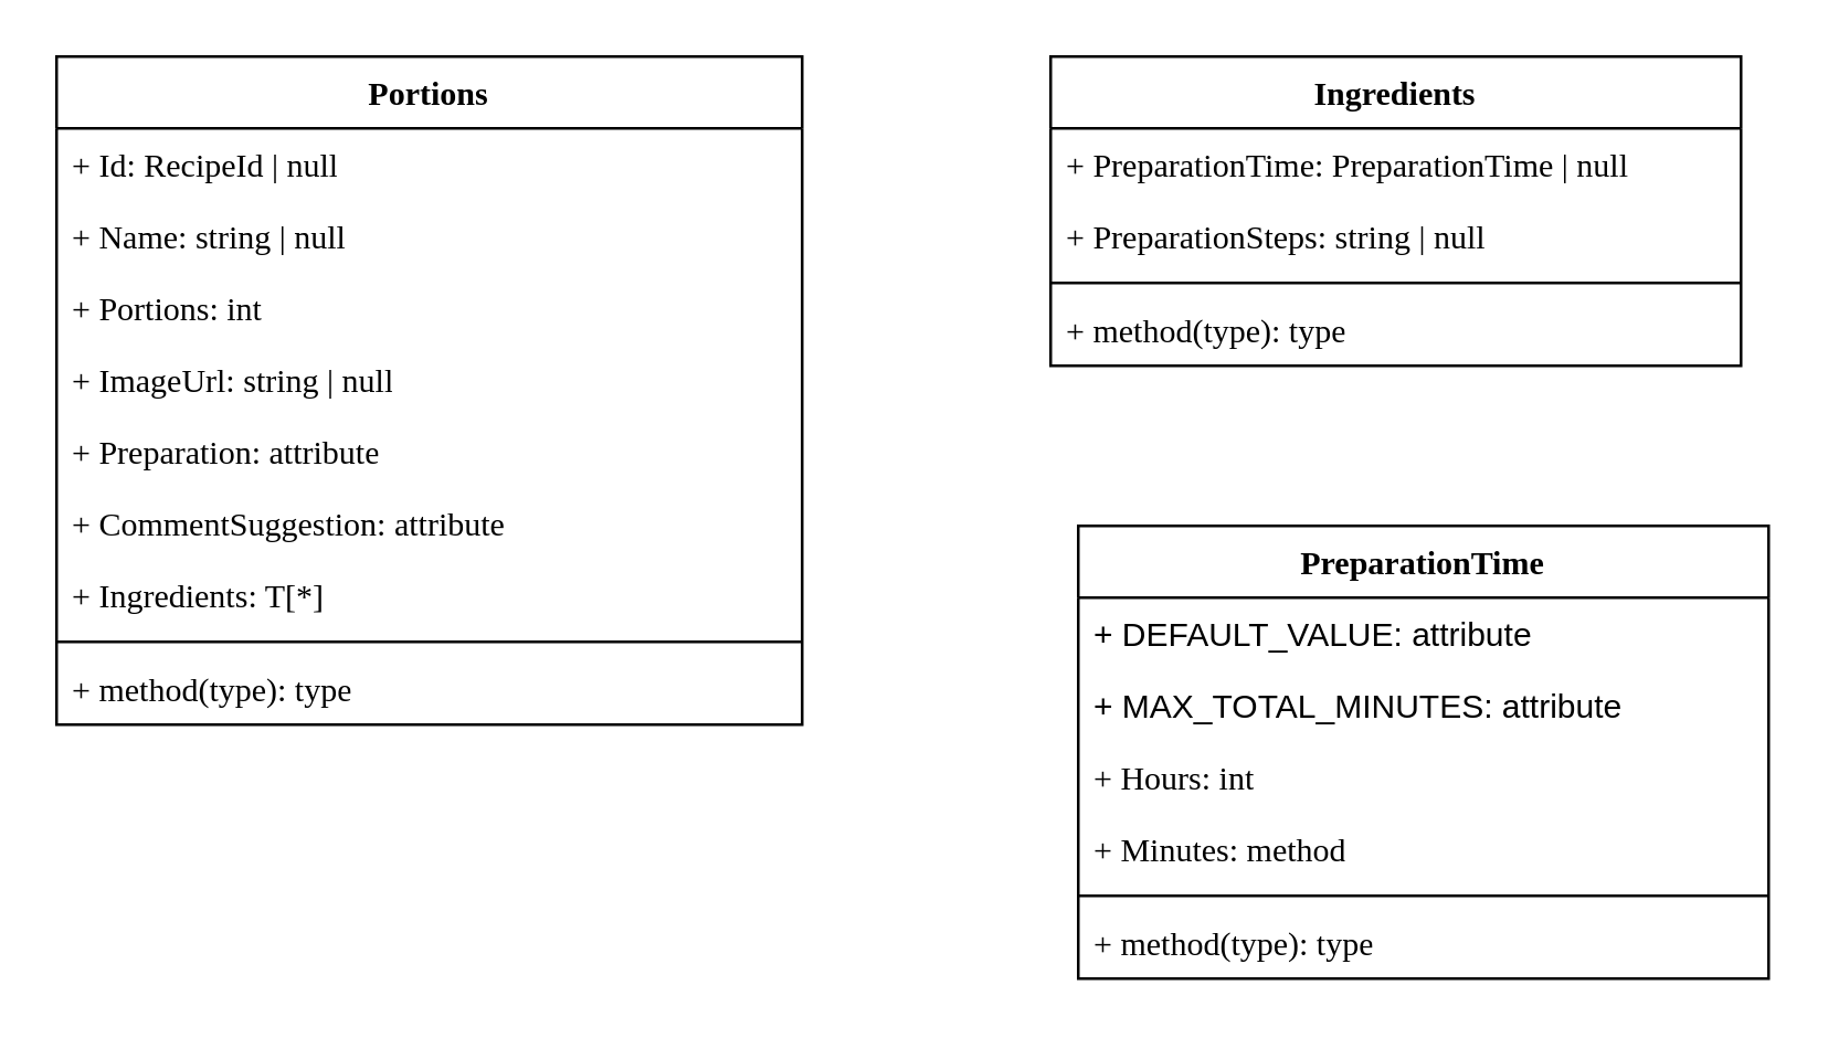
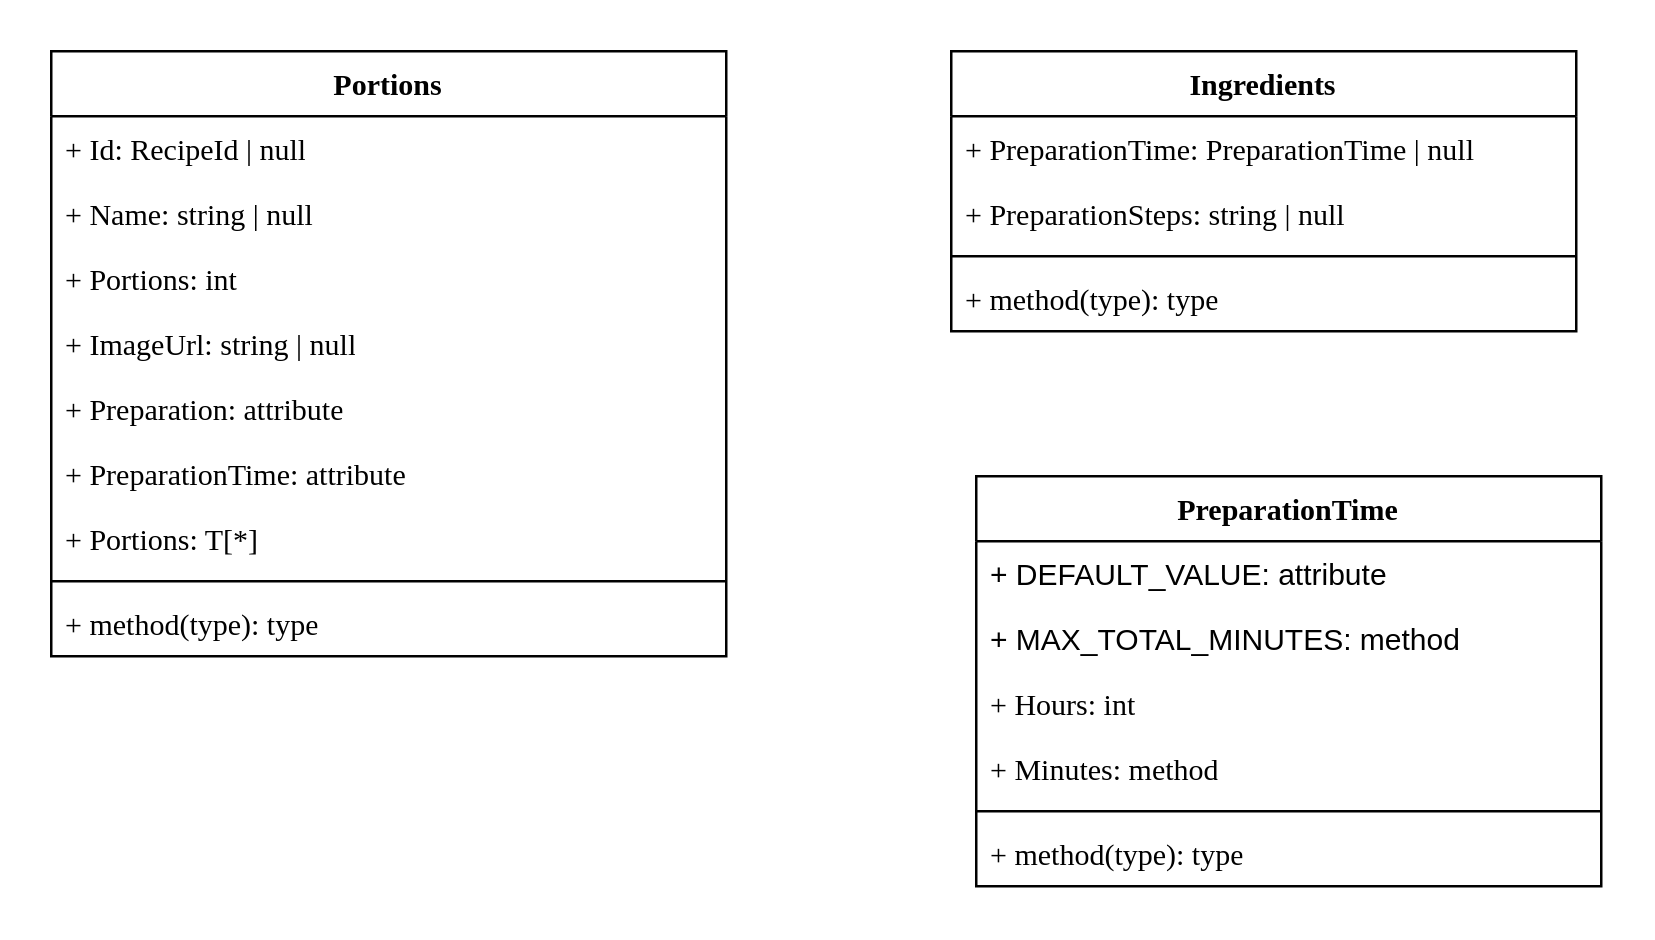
- <mxCell id="8" value="+ CommentSuggestion: attribute" style="text;strokeColor=none;fillColor=none;align=left;verticalAlign=top;spacingLeft=4;spacingRight=4;overflow=hidden;rotatable=0;points=[[0,0.5],[1,0.5]];portConstraint=eastwest;whiteSpace=wrap;html=1;fontFamily=Fira Sans;fontSource=https%3A%2F%2Ffonts.googleapis.com%2Fcss%3Ffamily%3DFira%2BSans;" vertex="1" parent="2"><mxGeometry y="156" width="270" height="26" as="geometry" /></mxCell>
+ <mxCell id="8" value="+ PreparationTime: attribute" style="text;strokeColor=none;fillColor=none;align=left;verticalAlign=top;spacingLeft=4;spacingRight=4;overflow=hidden;rotatable=0;points=[[0,0.5],[1,0.5]];portConstraint=eastwest;whiteSpace=wrap;html=1;fontFamily=Fira Sans;fontSource=https%3A%2F%2Ffonts.googleapis.com%2Fcss%3Ffamily%3DFira%2BSans;" vertex="1" parent="2"><mxGeometry y="156" width="270" height="26" as="geometry" /></mxCell>
- <mxCell id="9" value="+ Ingredients: T[*]" style="text;strokeColor=none;fillColor=none;align=left;verticalAlign=top;spacingLeft=4;spacingRight=4;overflow=hidden;rotatable=0;points=[[0,0.5],[1,0.5]];portConstraint=eastwest;whiteSpace=wrap;html=1;fontFamily=Fira Sans;fontSource=https%3A%2F%2Ffonts.googleapis.com%2Fcss%3Ffamily%3DFira%2BSans;" vertex="1" parent="2"><mxGeometry y="182" width="270" height="26" as="geometry" /></mxCell>
+ <mxCell id="9" value="+ Portions: T[*]" style="text;strokeColor=none;fillColor=none;align=left;verticalAlign=top;spacingLeft=4;spacingRight=4;overflow=hidden;rotatable=0;points=[[0,0.5],[1,0.5]];portConstraint=eastwest;whiteSpace=wrap;html=1;fontFamily=Fira Sans;fontSource=https%3A%2F%2Ffonts.googleapis.com%2Fcss%3Ffamily%3DFira%2BSans;" vertex="1" parent="2"><mxGeometry y="182" width="270" height="26" as="geometry" /></mxCell>
- <mxCell id="19" value="+ MAX_TOTAL_MINUTES: attribute" style="text;strokeColor=none;fillColor=none;align=left;verticalAlign=top;spacingLeft=4;spacingRight=4;overflow=hidden;rotatable=0;points=[[0,0.5],[1,0.5]];portConstraint=eastwest;whiteSpace=wrap;html=1;" vertex="1" parent="17"><mxGeometry y="52" width="250" height="26" as="geometry" /></mxCell>
+ <mxCell id="19" value="+ MAX_TOTAL_MINUTES: method" style="text;strokeColor=none;fillColor=none;align=left;verticalAlign=top;spacingLeft=4;spacingRight=4;overflow=hidden;rotatable=0;points=[[0,0.5],[1,0.5]];portConstraint=eastwest;whiteSpace=wrap;html=1;" vertex="1" parent="17"><mxGeometry y="52" width="250" height="26" as="geometry" /></mxCell>
